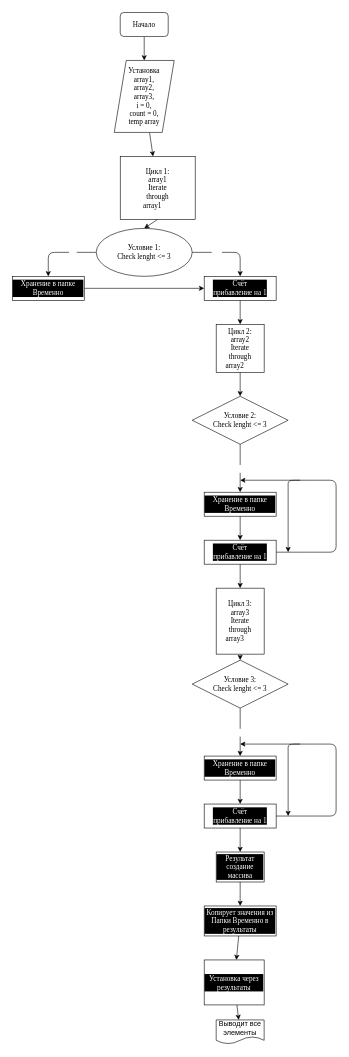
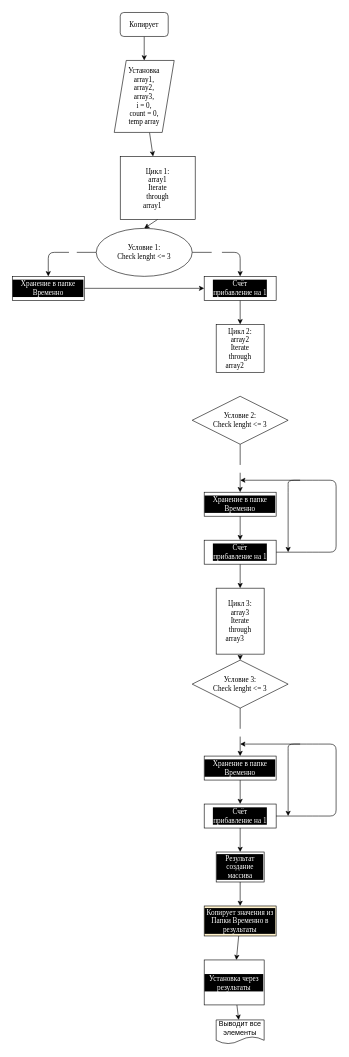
- <mxCell id="3" value="&lt;font face=&quot;Comic Sans MS&quot;&gt;Начало&lt;/font&gt;" style="rounded=1;whiteSpace=wrap;html=1;" vertex="1" parent="1"><mxGeometry x="200" y="20" width="80" height="40" as="geometry" /></mxCell>
+ <mxCell id="3" value="&lt;font face=&quot;Comic Sans MS&quot;&gt;Копирует&lt;/font&gt;" style="rounded=1;whiteSpace=wrap;html=1;" vertex="1" parent="1"><mxGeometry x="200" y="20" width="80" height="40" as="geometry" /></mxCell>
- <mxCell id="18" value="" style="edgeStyle=none;html=1;fontFamily=Comic Sans MS;fontColor=#FFFFFF;" edge="1" parent="1" source="19" target="22"><mxGeometry relative="1" as="geometry" /></mxCell>
- <mxCell id="43" value="Копирует значения из Папки Временно в результаты" style="rounded=0;whiteSpace=wrap;html=1;labelBackgroundColor=#000000;fontFamily=Comic Sans MS;fontColor=#FFFFFF;" vertex="1" parent="1"><mxGeometry x="340" y="1510" width="120" height="50" as="geometry" /></mxCell>
+ <mxCell id="43" value="Копирует значения из Папки Временно в результаты" style="rounded=0;whiteSpace=wrap;html=1;labelBackgroundColor=#000000;fontFamily=Comic Sans MS;fontColor=#FFFFFF;fillColor=#fff2cc;" vertex="1" parent="1"><mxGeometry x="340" y="1510" width="120" height="50" as="geometry" /></mxCell>
